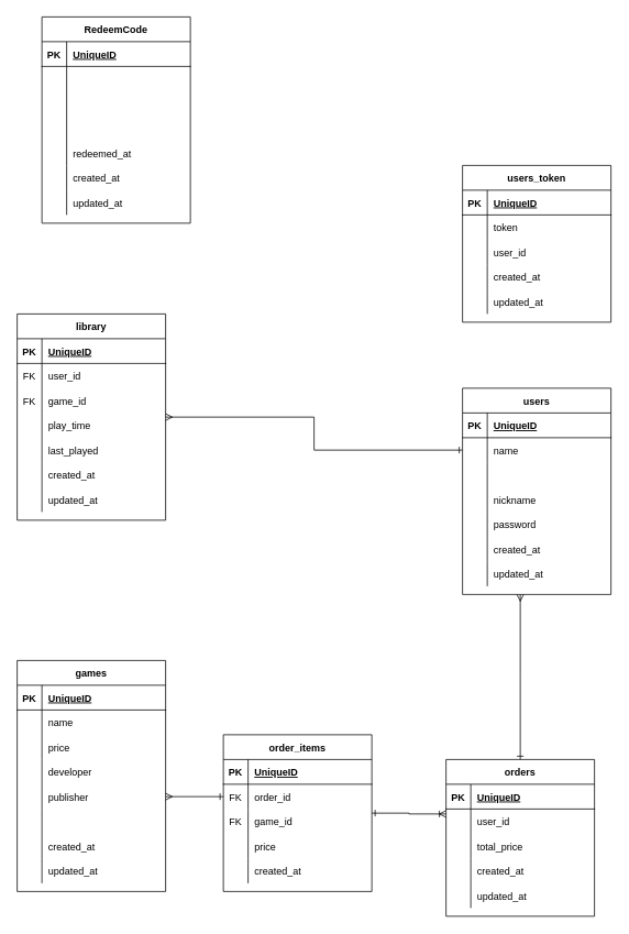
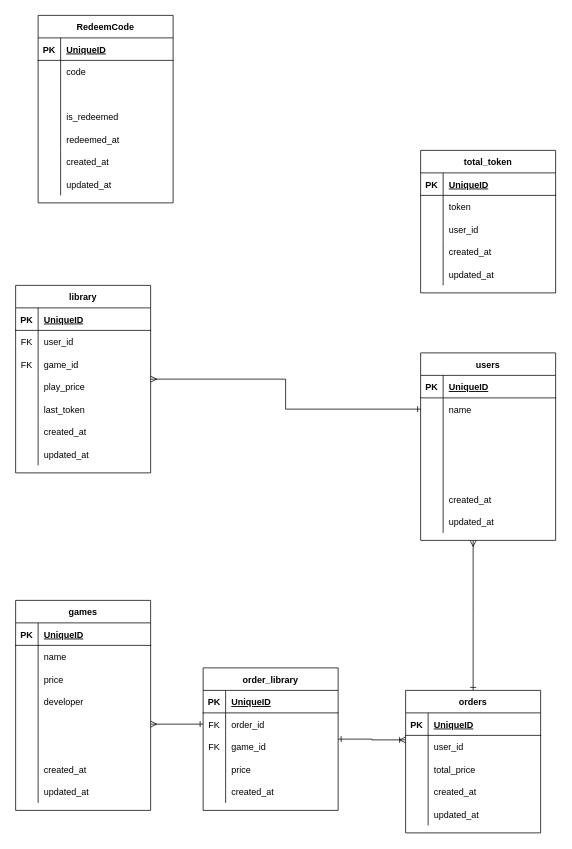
+ <mxCell id="127" value="code" style="shape=partialRectangle;connectable=0;fillColor=none;top=0;left=0;bottom=0;right=0;align=left;spacingLeft=6;overflow=hidden;" vertex="1" parent="125"><mxGeometry x="30" width="150" height="30" as="geometry" /></mxCell>
+ <mxCell id="132" value="is_redeemed" style="shape=partialRectangle;connectable=0;fillColor=none;top=0;left=0;bottom=0;right=0;align=left;spacingLeft=6;overflow=hidden;" vertex="1" parent="130"><mxGeometry x="30" width="150" height="30" as="geometry" /></mxCell>
- <mxCell id="70" value="users_token" style="shape=table;startSize=30;container=1;collapsible=1;childLayout=tableLayout;fixedRows=1;rowLines=0;fontStyle=1;align=center;resizeLast=1;" parent="1" vertex="1"><mxGeometry x="560" y="200" width="180" height="190" as="geometry" /></mxCell>
+ <mxCell id="70" value="total_token" style="shape=table;startSize=30;container=1;collapsible=1;childLayout=tableLayout;fixedRows=1;rowLines=0;fontStyle=1;align=center;resizeLast=1;" parent="1" vertex="1"><mxGeometry x="560" y="200" width="180" height="190" as="geometry" /></mxCell>
- <mxCell id="60" value="play_time" style="shape=partialRectangle;connectable=0;fillColor=none;top=0;left=0;bottom=0;right=0;align=left;spacingLeft=6;overflow=hidden;" vertex="1" parent="58"><mxGeometry x="30" width="150" height="30" as="geometry" /></mxCell>
+ <mxCell id="60" value="play_price" style="shape=partialRectangle;connectable=0;fillColor=none;top=0;left=0;bottom=0;right=0;align=left;spacingLeft=6;overflow=hidden;" vertex="1" parent="58"><mxGeometry x="30" width="150" height="30" as="geometry" /></mxCell>
- <mxCell id="63" value="last_played" style="shape=partialRectangle;connectable=0;fillColor=none;top=0;left=0;bottom=0;right=0;align=left;spacingLeft=6;overflow=hidden;" vertex="1" parent="61"><mxGeometry x="30" width="150" height="30" as="geometry" /></mxCell>
+ <mxCell id="63" value="last_token" style="shape=partialRectangle;connectable=0;fillColor=none;top=0;left=0;bottom=0;right=0;align=left;spacingLeft=6;overflow=hidden;" vertex="1" parent="61"><mxGeometry x="30" width="150" height="30" as="geometry" /></mxCell>
- <mxCell id="13" value="nickname" style="shape=partialRectangle;connectable=0;fillColor=none;top=0;left=0;bottom=0;right=0;align=left;spacingLeft=6;overflow=hidden;" parent="11" vertex="1"><mxGeometry x="30" width="150" height="30" as="geometry" /></mxCell>
- <mxCell id="16" value="password" style="shape=partialRectangle;connectable=0;fillColor=none;top=0;left=0;bottom=0;right=0;align=left;spacingLeft=6;overflow=hidden;" parent="14" vertex="1"><mxGeometry x="30" width="150" height="30" as="geometry" /></mxCell>
- <mxCell id="104" value="order_items" style="shape=table;startSize=30;container=1;collapsible=1;childLayout=tableLayout;fixedRows=1;rowLines=0;fontStyle=1;align=center;resizeLast=1;" vertex="1" parent="1"><mxGeometry x="270" y="890" width="180" height="190" as="geometry" /></mxCell>
+ <mxCell id="104" value="order_library" style="shape=table;startSize=30;container=1;collapsible=1;childLayout=tableLayout;fixedRows=1;rowLines=0;fontStyle=1;align=center;resizeLast=1;" vertex="1" parent="1"><mxGeometry x="270" y="890" width="180" height="190" as="geometry" /></mxCell>
- <mxCell id="38" value="publisher" style="shape=partialRectangle;connectable=0;fillColor=none;top=0;left=0;bottom=0;right=0;align=left;spacingLeft=6;overflow=hidden;" parent="36" vertex="1"><mxGeometry x="30" width="150" height="30" as="geometry" /></mxCell>
